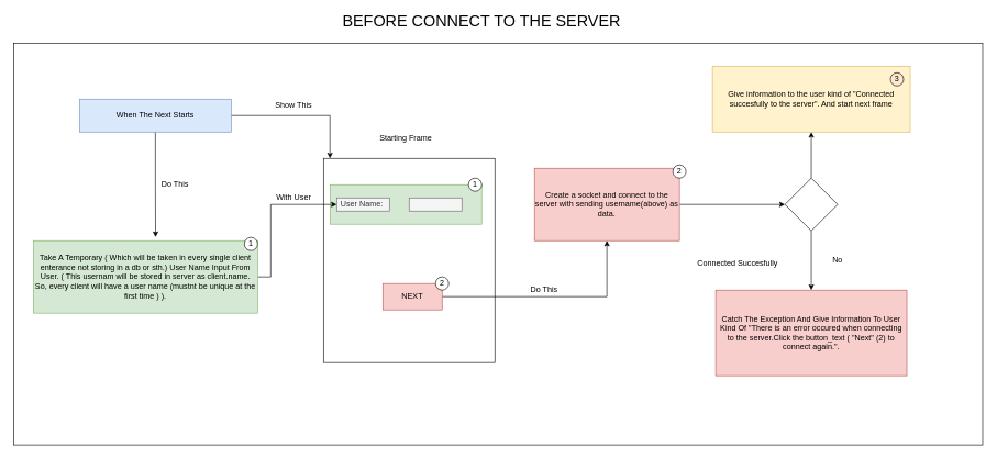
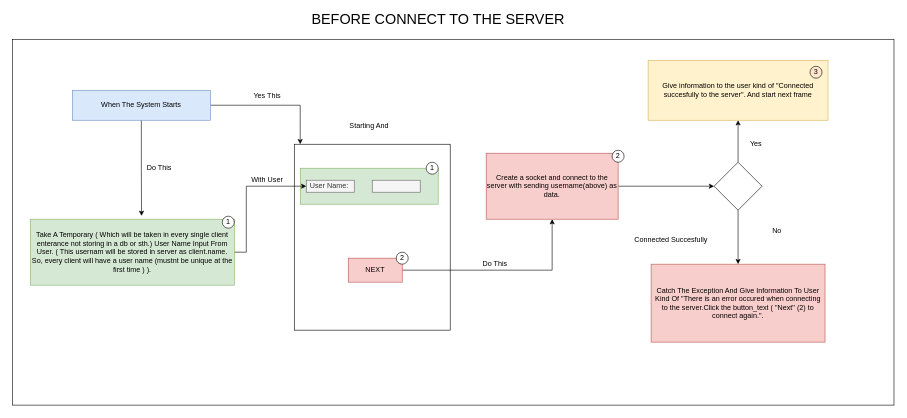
- <mxCell id="20" value="Show This" style="text;html=1;strokeColor=none;fillColor=none;align=center;verticalAlign=middle;whiteSpace=wrap;rounded=0;" vertex="1" parent="1"><mxGeometry x="390" y="150" width="110" height="20" as="geometry" /></mxCell>
+ <mxCell id="20" value="Yes This" style="text;html=1;strokeColor=none;fillColor=none;align=center;verticalAlign=middle;whiteSpace=wrap;rounded=0;" vertex="1" parent="1"><mxGeometry x="390" y="150" width="110" height="20" as="geometry" /></mxCell>
- <mxCell id="7" value="When The Next Starts" style="text;html=1;strokeColor=#6c8ebf;fillColor=#dae8fc;align=center;verticalAlign=middle;whiteSpace=wrap;rounded=0;" vertex="1" parent="1"><mxGeometry x="120" y="150" width="230" height="50" as="geometry" /></mxCell>
+ <mxCell id="7" value="When The System Starts" style="text;html=1;strokeColor=#6c8ebf;fillColor=#dae8fc;align=center;verticalAlign=middle;whiteSpace=wrap;rounded=0;" vertex="1" parent="1"><mxGeometry x="120" y="150" width="230" height="50" as="geometry" /></mxCell>
- <mxCell id="16" value="Starting Frame" style="text;html=1;strokeColor=none;fillColor=none;align=center;verticalAlign=middle;whiteSpace=wrap;rounded=0;" vertex="1" parent="1"><mxGeometry x="560" y="200" width="110" height="20" as="geometry" /></mxCell>
+ <mxCell id="16" value="Starting And" style="text;html=1;strokeColor=none;fillColor=none;align=center;verticalAlign=middle;whiteSpace=wrap;rounded=0;" vertex="1" parent="1"><mxGeometry x="560" y="200" width="110" height="20" as="geometry" /></mxCell>
+ <mxCell id="34" value="Yes" style="text;html=1;strokeColor=none;fillColor=none;align=center;verticalAlign=middle;whiteSpace=wrap;rounded=0;fontSize=12;" vertex="1" parent="1"><mxGeometry x="1220" y="230" width="80" height="20" as="geometry" /></mxCell>
- <mxCell id="31" value="No" style="text;html=1;strokeColor=none;fillColor=none;align=center;verticalAlign=middle;whiteSpace=wrap;rounded=0;fontSize=12;" vertex="1" parent="1"><mxGeometry x="1230" y="385" width="80" height="20" as="geometry" /></mxCell>
+ <mxCell id="31" value="No" style="text;html=1;strokeColor=none;fillColor=none;align=center;verticalAlign=middle;whiteSpace=wrap;rounded=0;fontSize=12;" vertex="1" parent="1"><mxGeometry x="1255" y="375" width="80" height="20" as="geometry" /></mxCell>
